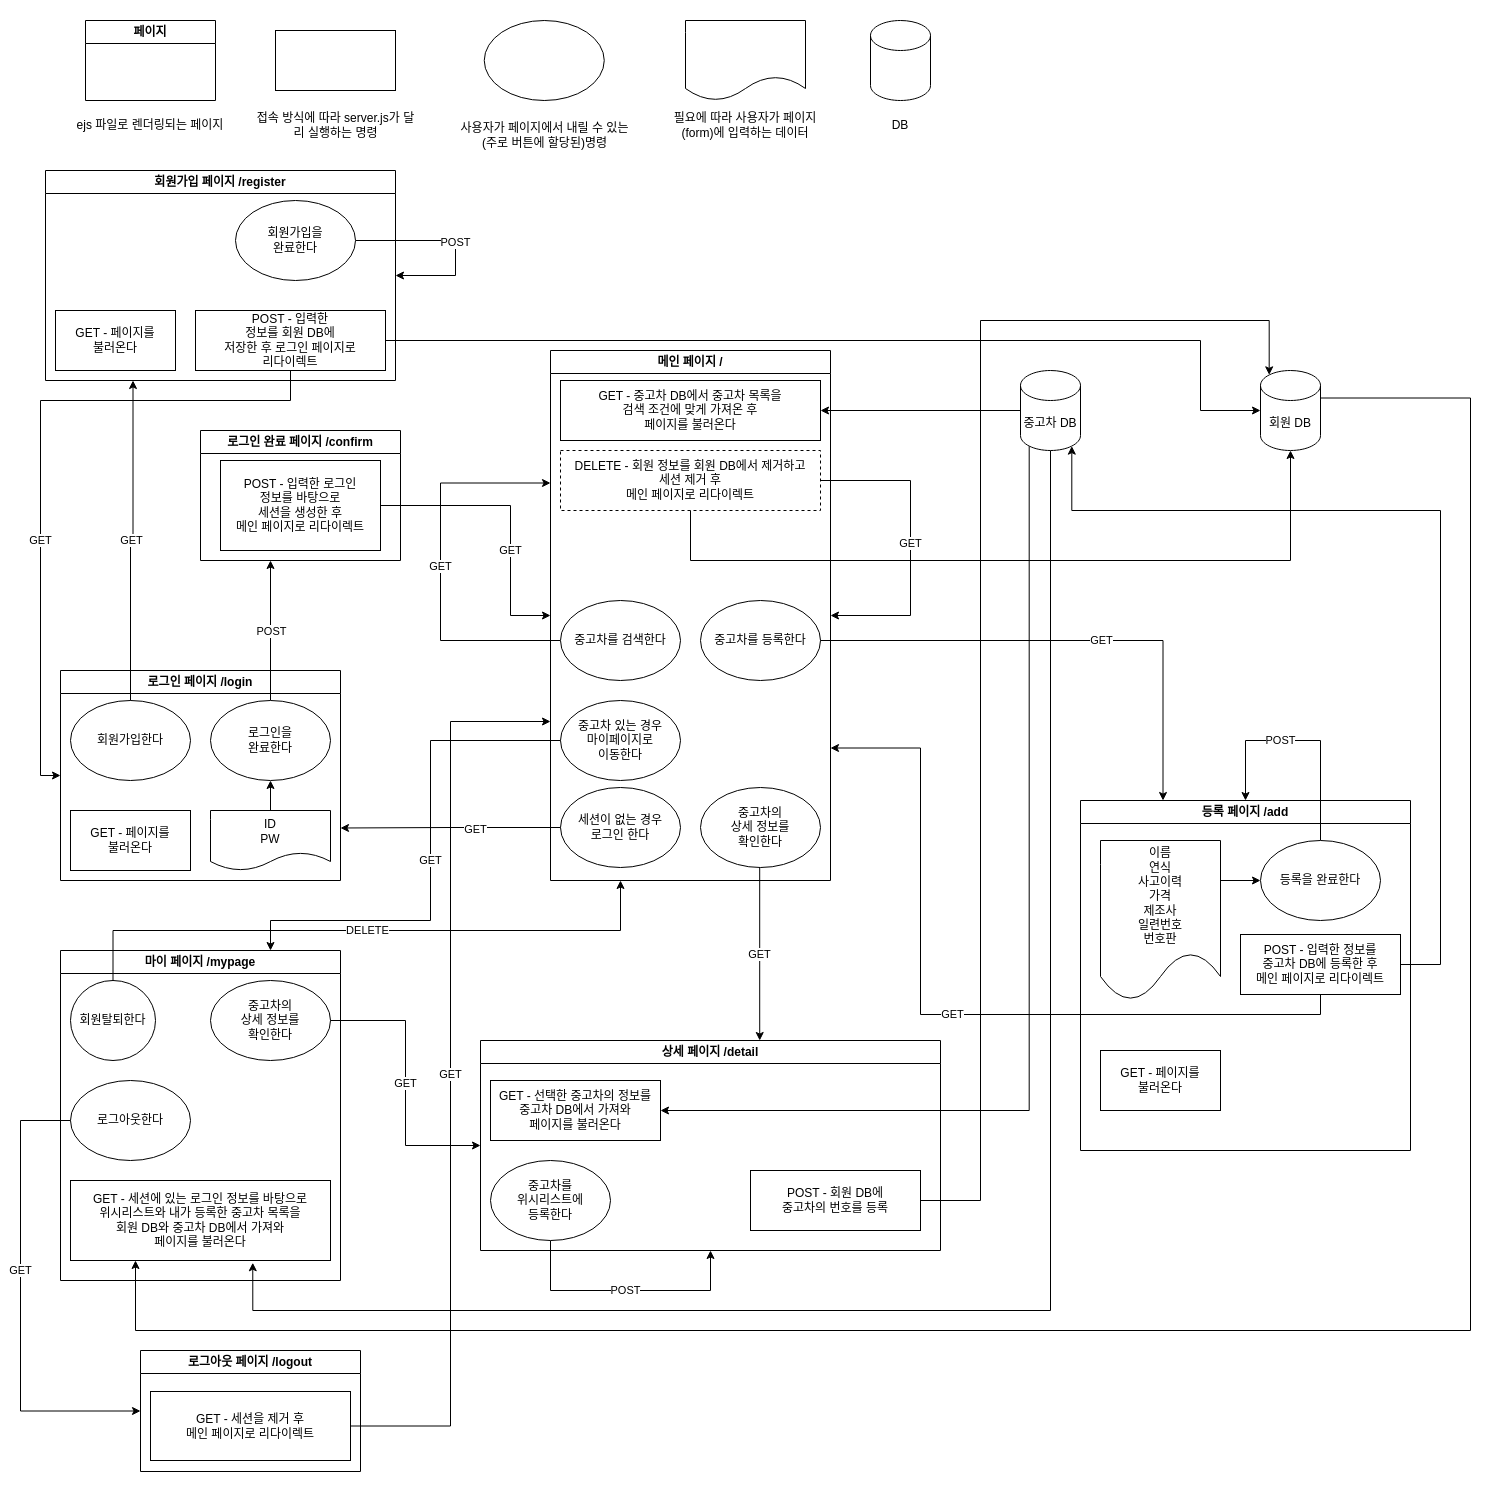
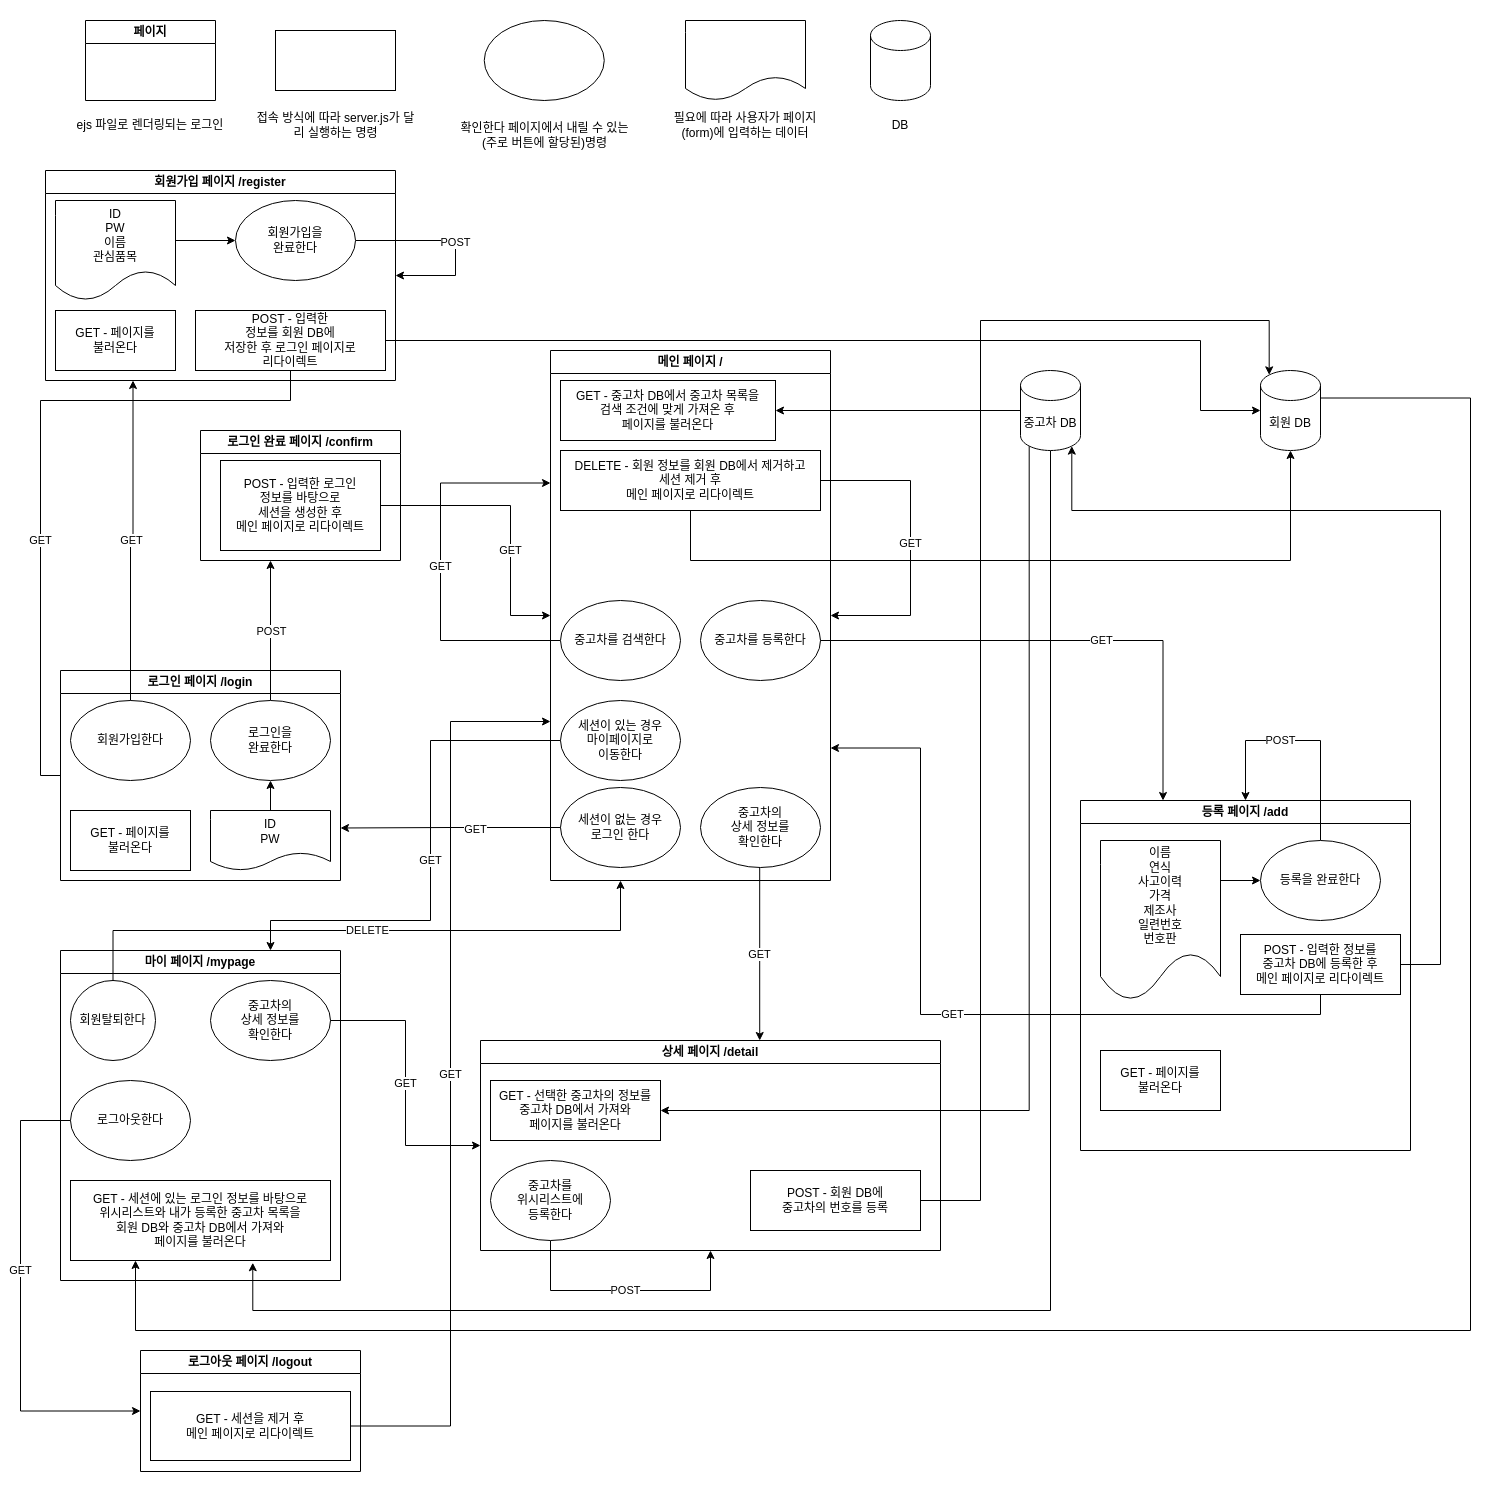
- <mxCell id="70" value="ejs 파일로 렌더링되는 페이지" style="text;html=1;align=center;verticalAlign=middle;whiteSpace=wrap;rounded=0;" parent="1" vertex="1"><mxGeometry x="60" y="110" width="180" height="30" as="geometry" /></mxCell>
+ <mxCell id="70" value="ejs 파일로 렌더링되는 로그인" style="text;html=1;align=center;verticalAlign=middle;whiteSpace=wrap;rounded=0;" parent="1" vertex="1"><mxGeometry x="60" y="110" width="180" height="30" as="geometry" /></mxCell>
- <mxCell id="74" value="사용자가 페이지에서 내릴 수 있는&lt;div&gt;(주로 버튼에 할당된)명령&lt;/div&gt;" style="text;html=1;align=center;verticalAlign=middle;whiteSpace=wrap;rounded=0;" parent="1" vertex="1"><mxGeometry x="447.5" y="120" width="192.5" height="30" as="geometry" /></mxCell>
+ <mxCell id="74" value="확인한다 페이지에서 내릴 수 있는&lt;div&gt;(주로 버튼에 할당된)명령&lt;/div&gt;" style="text;html=1;align=center;verticalAlign=middle;whiteSpace=wrap;rounded=0;" parent="1" vertex="1"><mxGeometry x="447.5" y="120" width="192.5" height="30" as="geometry" /></mxCell>
+ <mxCell id="46" style="edgeStyle=orthogonalEdgeStyle;rounded=0;orthogonalLoop=1;jettySize=auto;html=1;exitX=1;exitY=0.5;exitDx=0;exitDy=0;entryX=0;entryY=0.5;entryDx=0;entryDy=0;" parent="45" source="47" target="49" edge="1"><mxGeometry relative="1" as="geometry"><Array as="points"><mxPoint x="130" y="70" /></Array></mxGeometry></mxCell>
+ <mxCell id="47" value="ID&lt;div&gt;PW&lt;/div&gt;&lt;div&gt;이름&lt;/div&gt;&lt;div&gt;관심품목&lt;/div&gt;" style="shape=document;whiteSpace=wrap;html=1;boundedLbl=1;" parent="45" vertex="1"><mxGeometry x="10" y="30" width="120" height="100" as="geometry" /></mxCell>
- <mxCell id="14" value="GET - 중고차 DB에서 중고차 목록을&lt;div&gt;검색 조건에 맞게 가져온 후&lt;/div&gt;&lt;div&gt;페이지를 불러온다&lt;/div&gt;" style="rounded=0;whiteSpace=wrap;html=1;" parent="8" vertex="1"><mxGeometry x="10" y="30" width="260" height="60" as="geometry" /></mxCell>
+ <mxCell id="14" value="GET - 중고차 DB에서 중고차 목록을&lt;div&gt;검색 조건에 맞게 가져온 후&lt;/div&gt;&lt;div&gt;페이지를 불러온다&lt;/div&gt;" style="rounded=0;whiteSpace=wrap;html=1;" parent="8" vertex="1"><mxGeometry x="10" y="30" width="215" height="60" as="geometry" /></mxCell>
- <mxCell id="17" value="DELETE - 회원 정보를 회원 DB에서 제거하고&lt;div&gt;세션 제거 후&lt;/div&gt;&lt;div&gt;메인 페이지로 리다이렉트&lt;/div&gt;" style="rounded=0;whiteSpace=wrap;html=1;dashed=1;" parent="8" vertex="1"><mxGeometry x="10" y="100" width="260" height="60" as="geometry" /></mxCell>
+ <mxCell id="17" value="DELETE - 회원 정보를 회원 DB에서 제거하고&lt;div&gt;세션 제거 후&lt;/div&gt;&lt;div&gt;메인 페이지로 리다이렉트&lt;/div&gt;" style="rounded=0;whiteSpace=wrap;html=1;" parent="8" vertex="1"><mxGeometry x="10" y="100" width="260" height="60" as="geometry" /></mxCell>
- <mxCell id="15" value="중고차 있는 경우&lt;div&gt;마이페이지로&lt;div&gt;이동한다&lt;/div&gt;&lt;/div&gt;" style="ellipse;whiteSpace=wrap;html=1;" parent="8" vertex="1"><mxGeometry x="10" y="350" width="120" height="80" as="geometry" /></mxCell>
+ <mxCell id="15" value="세션이 있는 경우&lt;div&gt;마이페이지로&lt;div&gt;이동한다&lt;/div&gt;&lt;/div&gt;" style="ellipse;whiteSpace=wrap;html=1;" parent="8" vertex="1"><mxGeometry x="10" y="350" width="120" height="80" as="geometry" /></mxCell>
- <mxCell id="80" value="GET" style="edgeStyle=orthogonalEdgeStyle;rounded=0;orthogonalLoop=1;jettySize=auto;html=1;exitX=0.5;exitY=1;exitDx=0;exitDy=0;entryX=0;entryY=0.5;entryDx=0;entryDy=0;" parent="1" source="51" target="28" edge="1"><mxGeometry x="0.244" relative="1" as="geometry"><Array as="points"><mxPoint x="290" y="400" /><mxPoint x="40" y="400" /><mxPoint x="40" y="775" /></Array><mxPoint as="offset" /></mxGeometry></mxCell>
+ <mxCell id="80" value="GET" style="edgeStyle=orthogonalEdgeStyle;rounded=0;orthogonalLoop=1;jettySize=auto;html=1;exitX=0.5;exitY=1;exitDx=0;exitDy=0;entryX=0;entryY=0.5;entryDx=0;entryDy=0;endArrow=none;" parent="1" source="51" target="28" edge="1"><mxGeometry x="0.244" relative="1" as="geometry"><Array as="points"><mxPoint x="290" y="400" /><mxPoint x="40" y="400" /><mxPoint x="40" y="775" /></Array><mxPoint as="offset" /></mxGeometry></mxCell>
